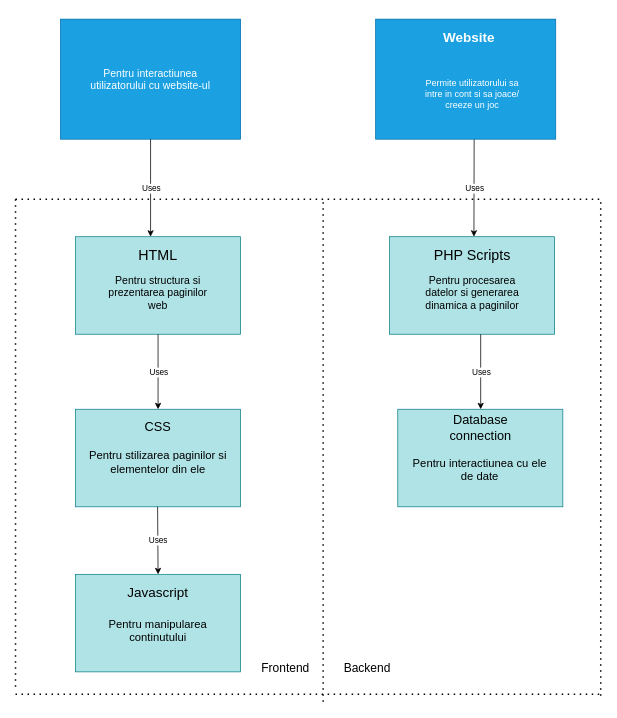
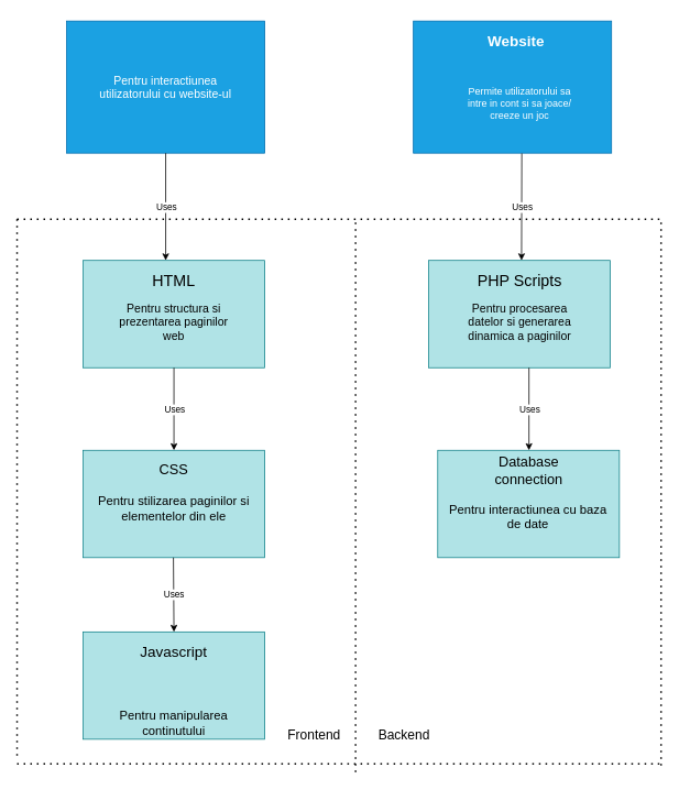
- <mxCell id="36" value="&lt;font style=&quot;font-size: 15px;&quot;&gt;Pentru interactiunea cu ele de date&lt;/font&gt;" style="text;html=1;strokeColor=none;fillColor=none;align=center;verticalAlign=middle;whiteSpace=wrap;rounded=0;" vertex="1" parent="1"><mxGeometry x="538.5" y="595" width="200" height="60" as="geometry" /></mxCell>
+ <mxCell id="36" value="&lt;font style=&quot;font-size: 15px;&quot;&gt;Pentru interactiunea cu baza de date&lt;/font&gt;" style="text;html=1;strokeColor=none;fillColor=none;align=center;verticalAlign=middle;whiteSpace=wrap;rounded=0;" vertex="1" parent="1"><mxGeometry x="538.5" y="595" width="200" height="60" as="geometry" /></mxCell>
- <mxCell id="32" value="&lt;font style=&quot;font-size: 15px;&quot;&gt;Pentru manipularea continutului&lt;/font&gt;" style="text;html=1;strokeColor=none;fillColor=none;align=center;verticalAlign=middle;whiteSpace=wrap;rounded=0;" vertex="1" parent="1"><mxGeometry x="110" y="825" width="200" height="30" as="geometry" /></mxCell>
+ <mxCell id="32" value="&lt;font style=&quot;font-size: 15px;&quot;&gt;Pentru manipularea continutului&lt;/font&gt;" style="text;html=1;strokeColor=none;fillColor=none;align=center;verticalAlign=middle;whiteSpace=wrap;rounded=0;" vertex="1" parent="1"><mxGeometry x="110" y="860" width="200" height="30" as="geometry" /></mxCell>
